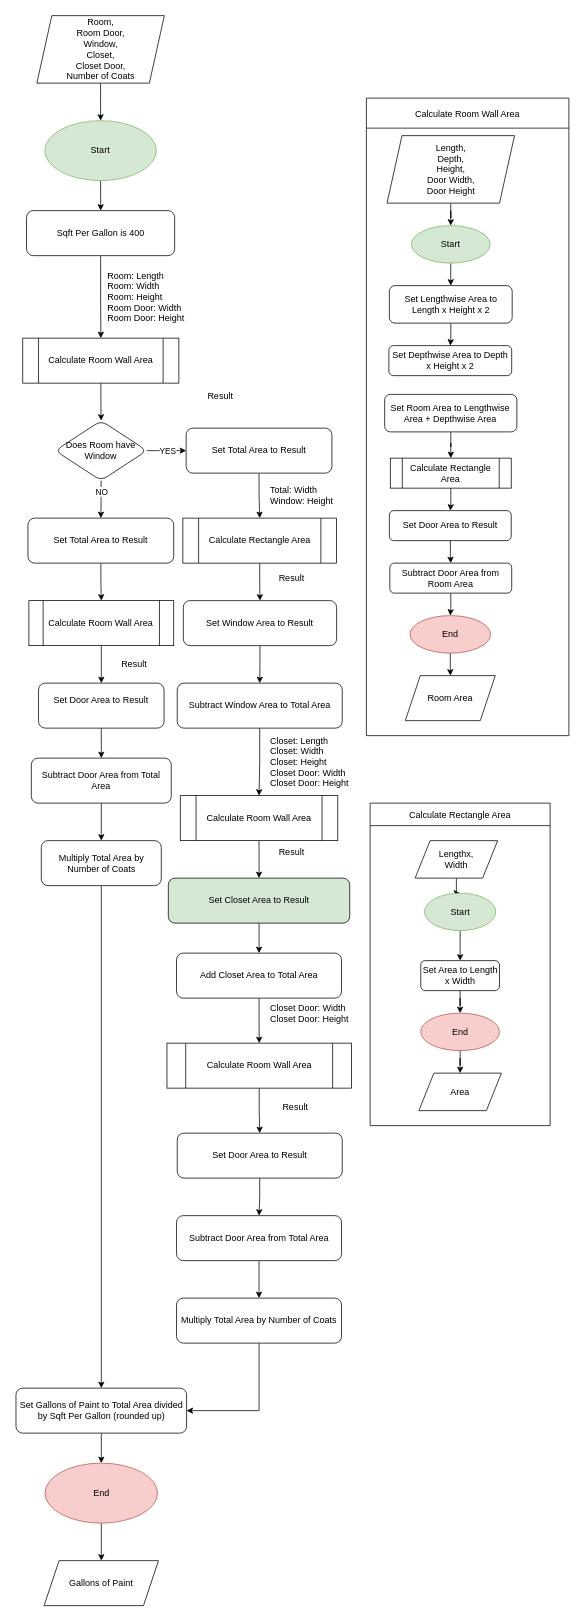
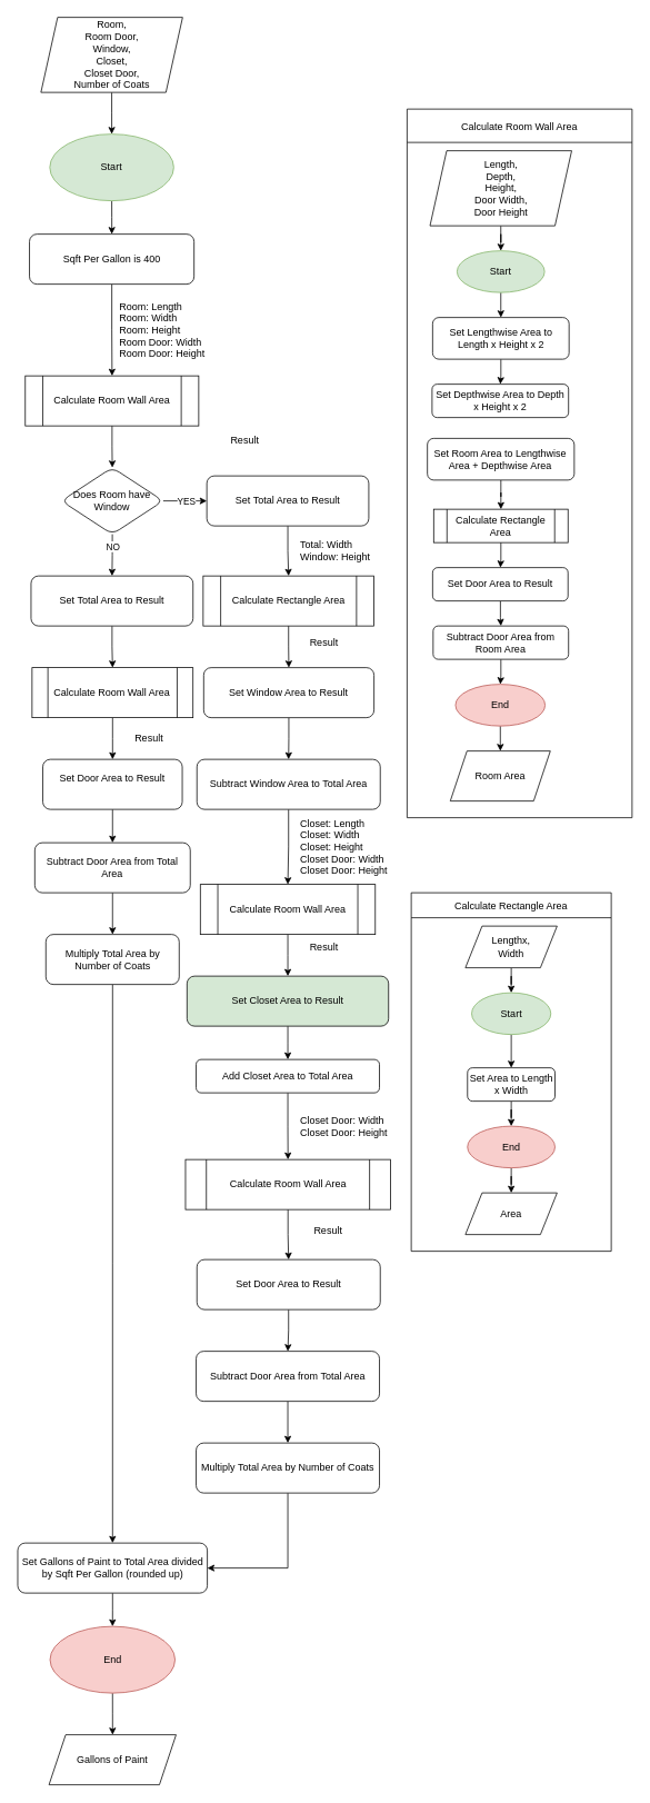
- <mxCell id="50" value="&lt;div&gt;Lengthx,&lt;/div&gt;&lt;div&gt;Width&lt;br&gt;&lt;/div&gt;" style="shape=parallelogram;perimeter=parallelogramPerimeter;whiteSpace=wrap;html=1;fixedSize=1;" parent="1" vertex="1"><mxGeometry x="553" y="1120" width="110" height="50" as="geometry" /></mxCell>
+ <mxCell id="50" value="&lt;div&gt;Lengthx,&lt;/div&gt;&lt;div&gt;Width&lt;br&gt;&lt;/div&gt;" style="shape=parallelogram;perimeter=parallelogramPerimeter;whiteSpace=wrap;html=1;fixedSize=1;" parent="1" vertex="1"><mxGeometry x="558" y="1110" width="110" height="50" as="geometry" /></mxCell>
- <mxCell id="15" value="Add Closet Area to Total Area" style="rounded=1;whiteSpace=wrap;html=1;" parent="1" vertex="1"><mxGeometry x="234.86" y="1270" width="220" height="60" as="geometry" /></mxCell>
+ <mxCell id="15" value="Add Closet Area to Total Area" style="rounded=1;whiteSpace=wrap;html=1;" parent="1" vertex="1"><mxGeometry x="234.86" y="1270" width="220" height="40" as="geometry" /></mxCell>
